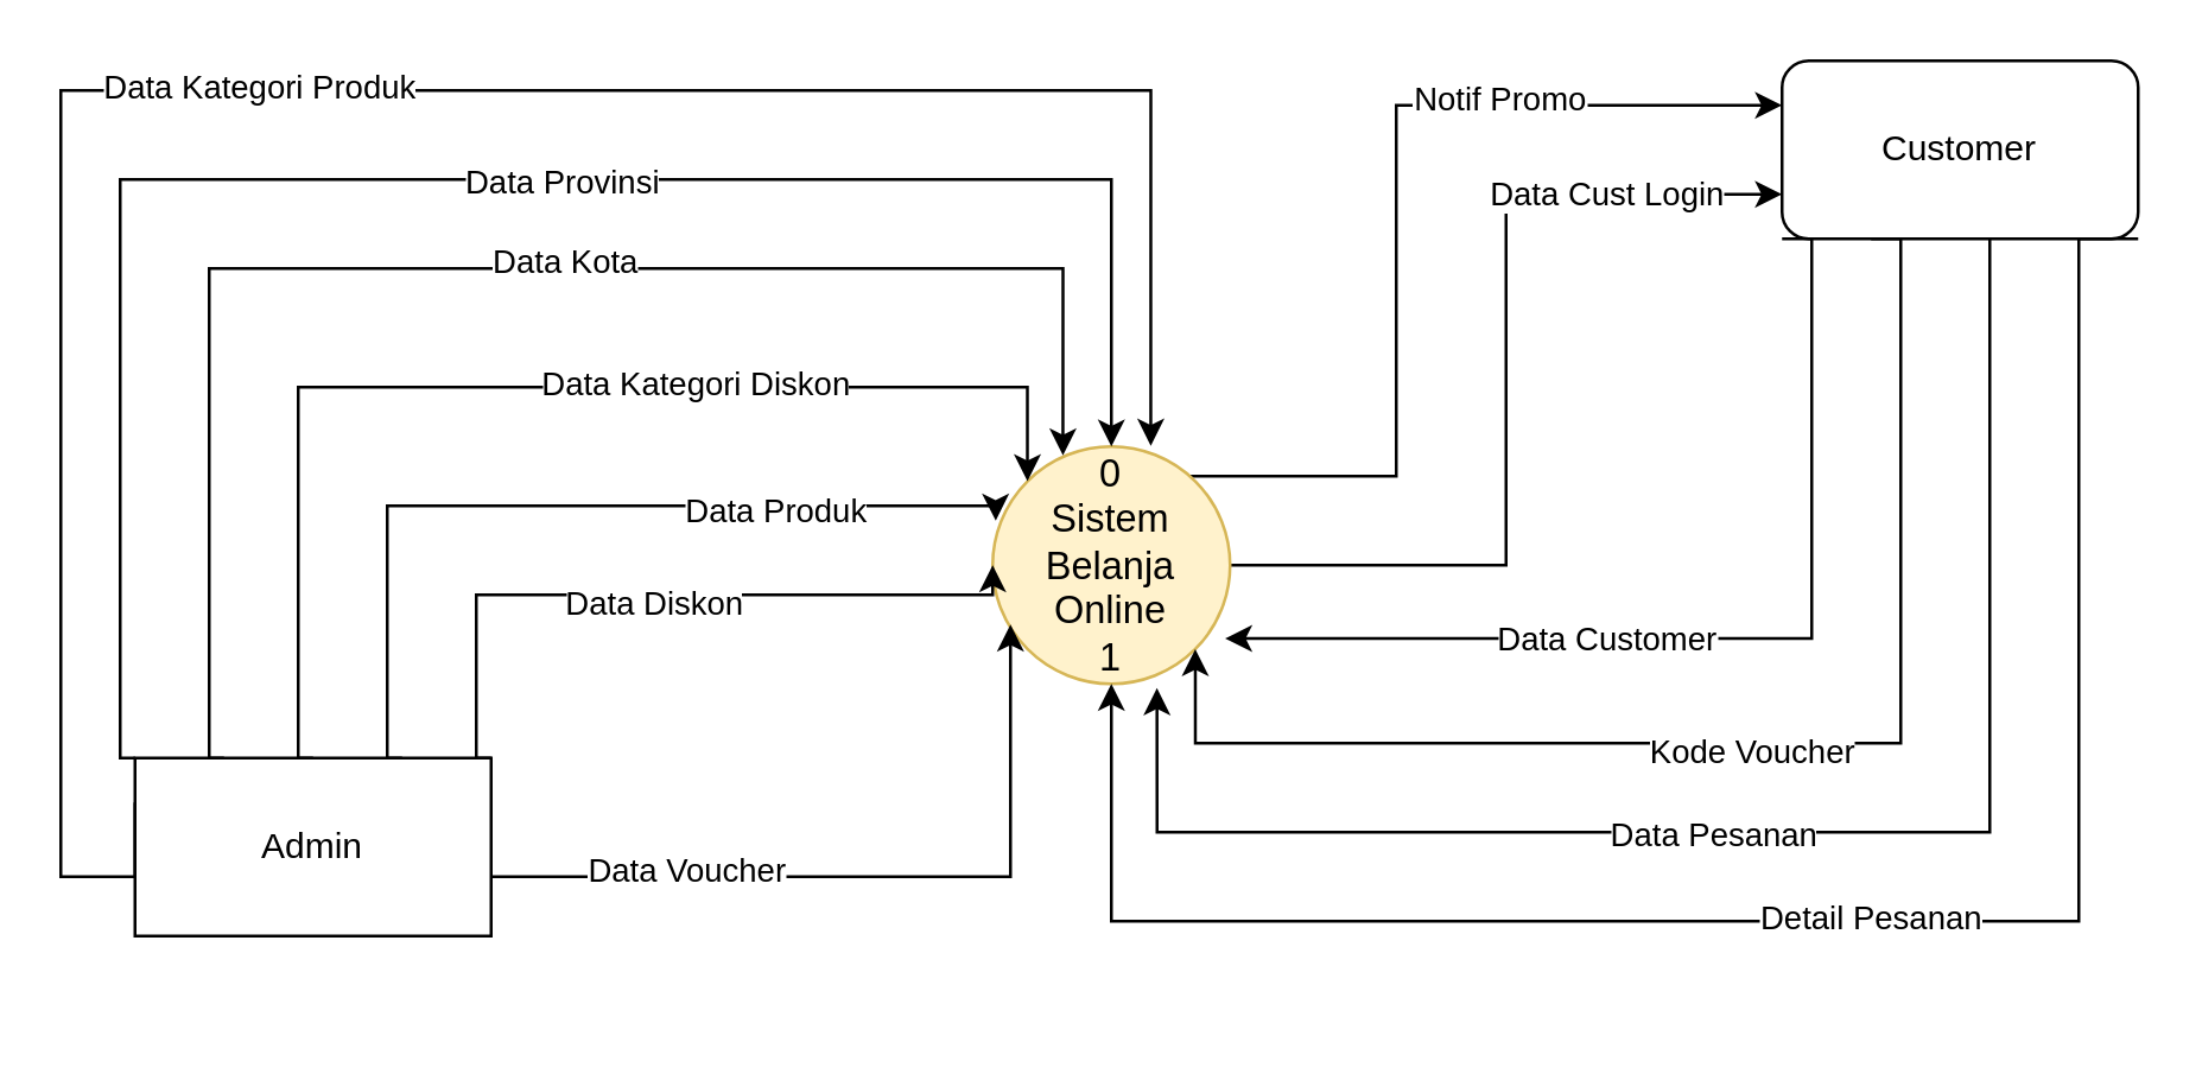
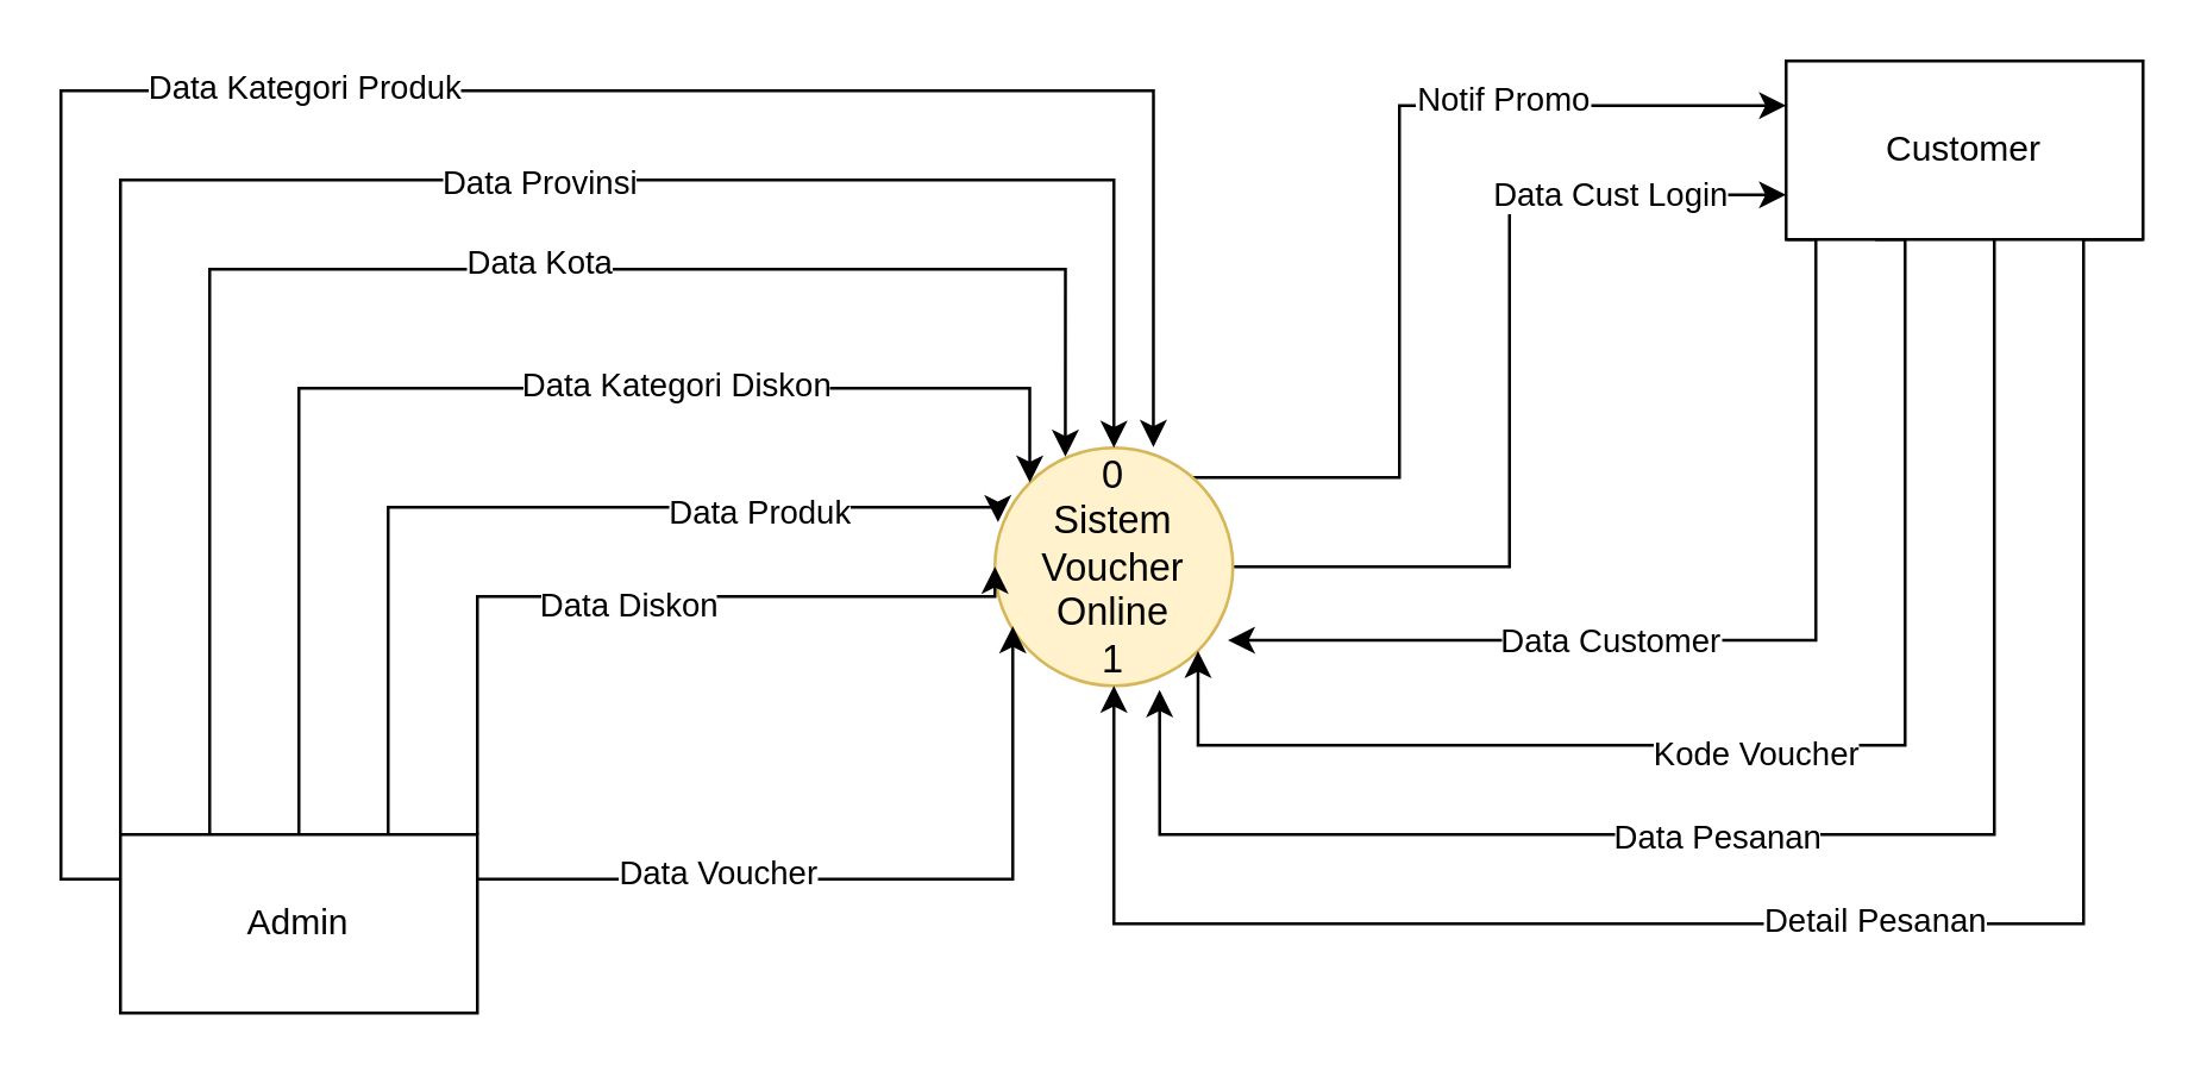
- <mxCell id="15" value="Customer" style="whiteSpace=wrap;html=1;rounded=1;" vertex="1" parent="1"><mxGeometry x="600" y="20" width="120" height="60" as="geometry" /></mxCell>
+ <mxCell id="15" value="Customer" style="whiteSpace=wrap;html=1;" vertex="1" parent="1"><mxGeometry x="600" y="20" width="120" height="60" as="geometry" /></mxCell>
- <mxCell id="6" value="&lt;p&gt;&lt;font style=&quot;font-size: 13px;&quot;&gt;0&lt;br&gt;&lt;/font&gt;&lt;font style=&quot;font-size: 13px;&quot;&gt;Sistem Belanja Online&lt;br&gt;&lt;/font&gt;&lt;font style=&quot;font-size: 13px;&quot;&gt;1&lt;/font&gt;&lt;/p&gt;" style="ellipse;whiteSpace=wrap;html=1;aspect=fixed;fontFamily=Helvetica;fontSize=9;fillColor=#fff2cc;strokeColor=#d6b656;" vertex="1" parent="1"><mxGeometry x="334" y="150" width="80" height="80" as="geometry" /></mxCell>
+ <mxCell id="6" value="&lt;p&gt;&lt;font style=&quot;font-size: 13px;&quot;&gt;0&lt;br&gt;&lt;/font&gt;&lt;font style=&quot;font-size: 13px;&quot;&gt;Sistem Voucher Online&lt;br&gt;&lt;/font&gt;&lt;font style=&quot;font-size: 13px;&quot;&gt;1&lt;/font&gt;&lt;/p&gt;" style="ellipse;whiteSpace=wrap;html=1;aspect=fixed;fontFamily=Helvetica;fontSize=9;fillColor=#fff2cc;strokeColor=#d6b656;" vertex="1" parent="1"><mxGeometry x="334" y="150" width="80" height="80" as="geometry" /></mxCell>
- <mxCell id="30" value="Admin" style="whiteSpace=wrap;html=1;" vertex="1" parent="1"><mxGeometry x="45" y="255" width="120" height="60" as="geometry" /></mxCell>
+ <mxCell id="30" value="Admin" style="whiteSpace=wrap;html=1;" vertex="1" parent="1"><mxGeometry x="40" y="280" width="120" height="60" as="geometry" /></mxCell>
